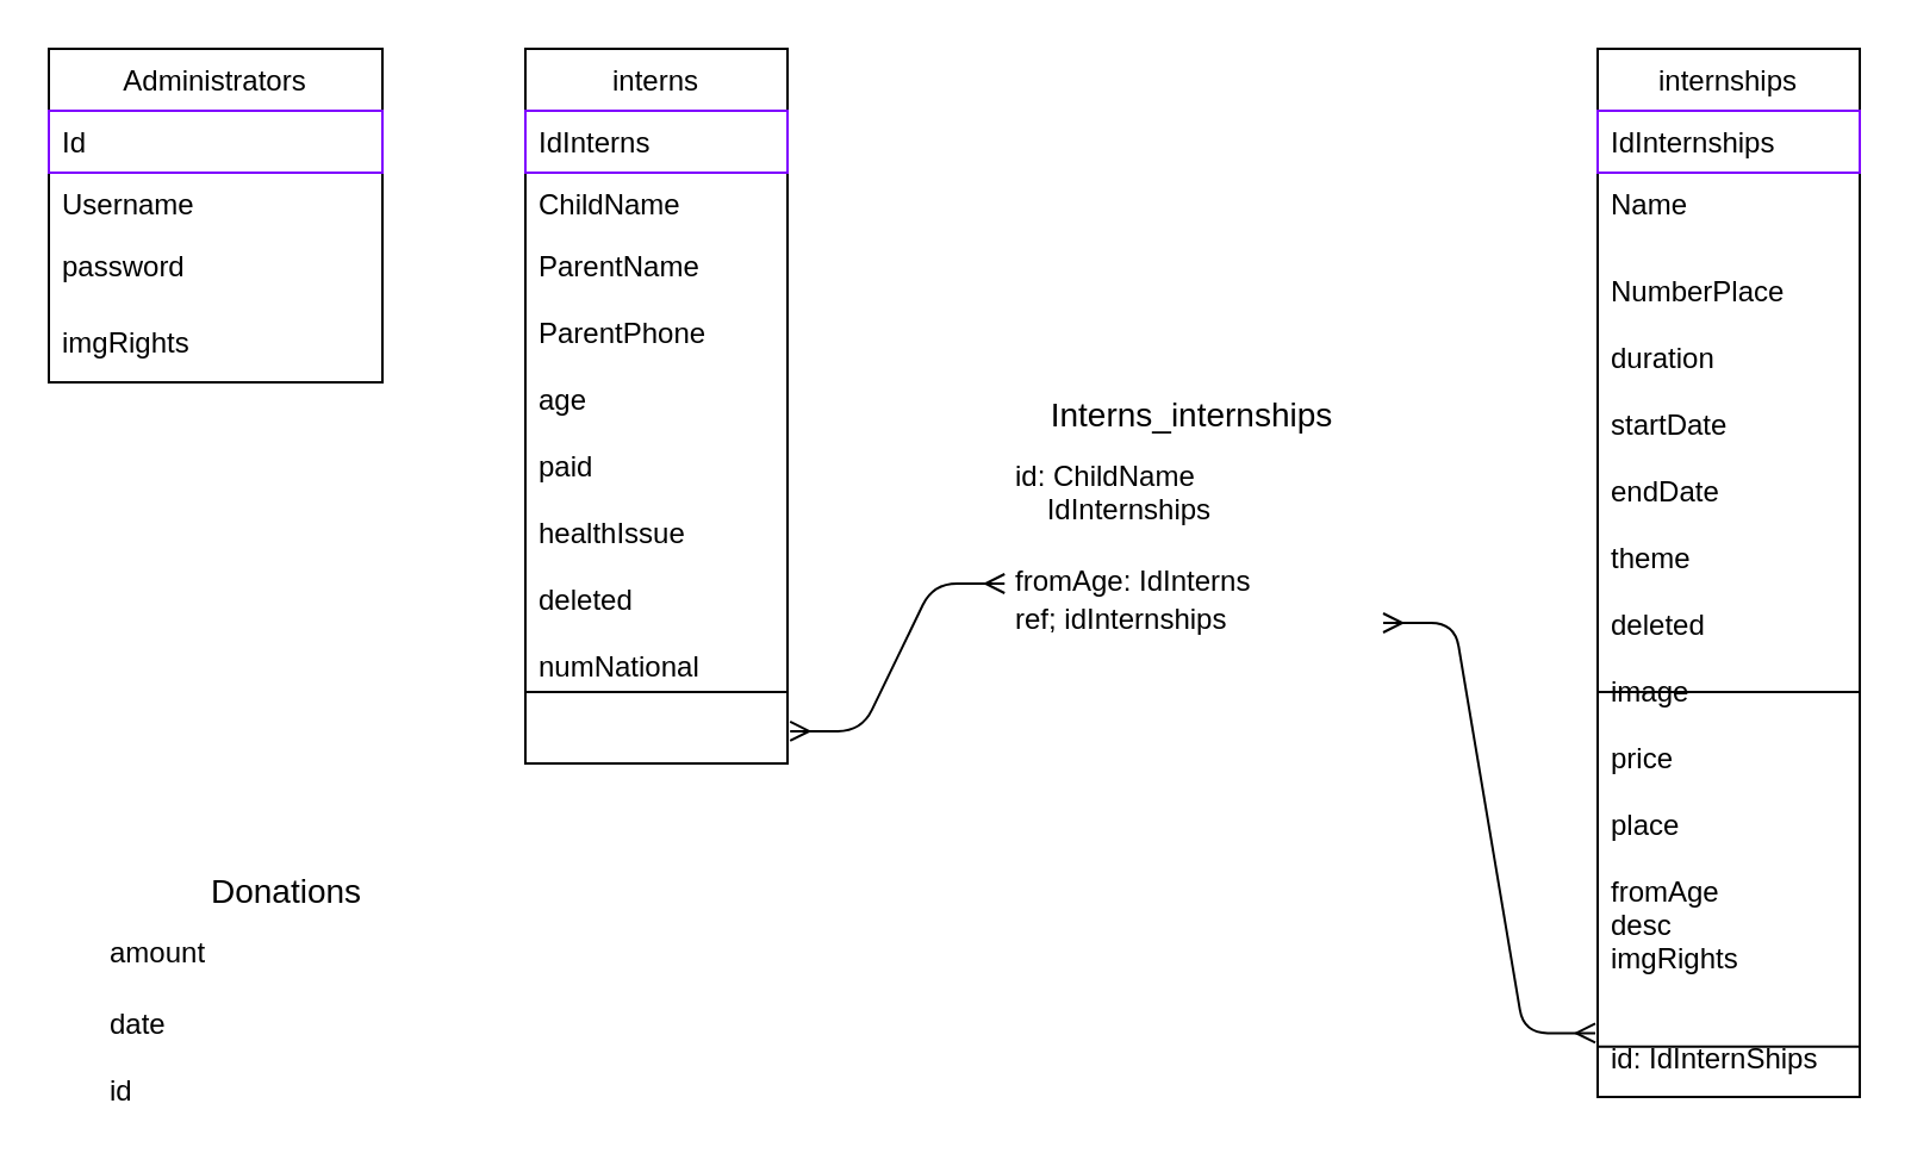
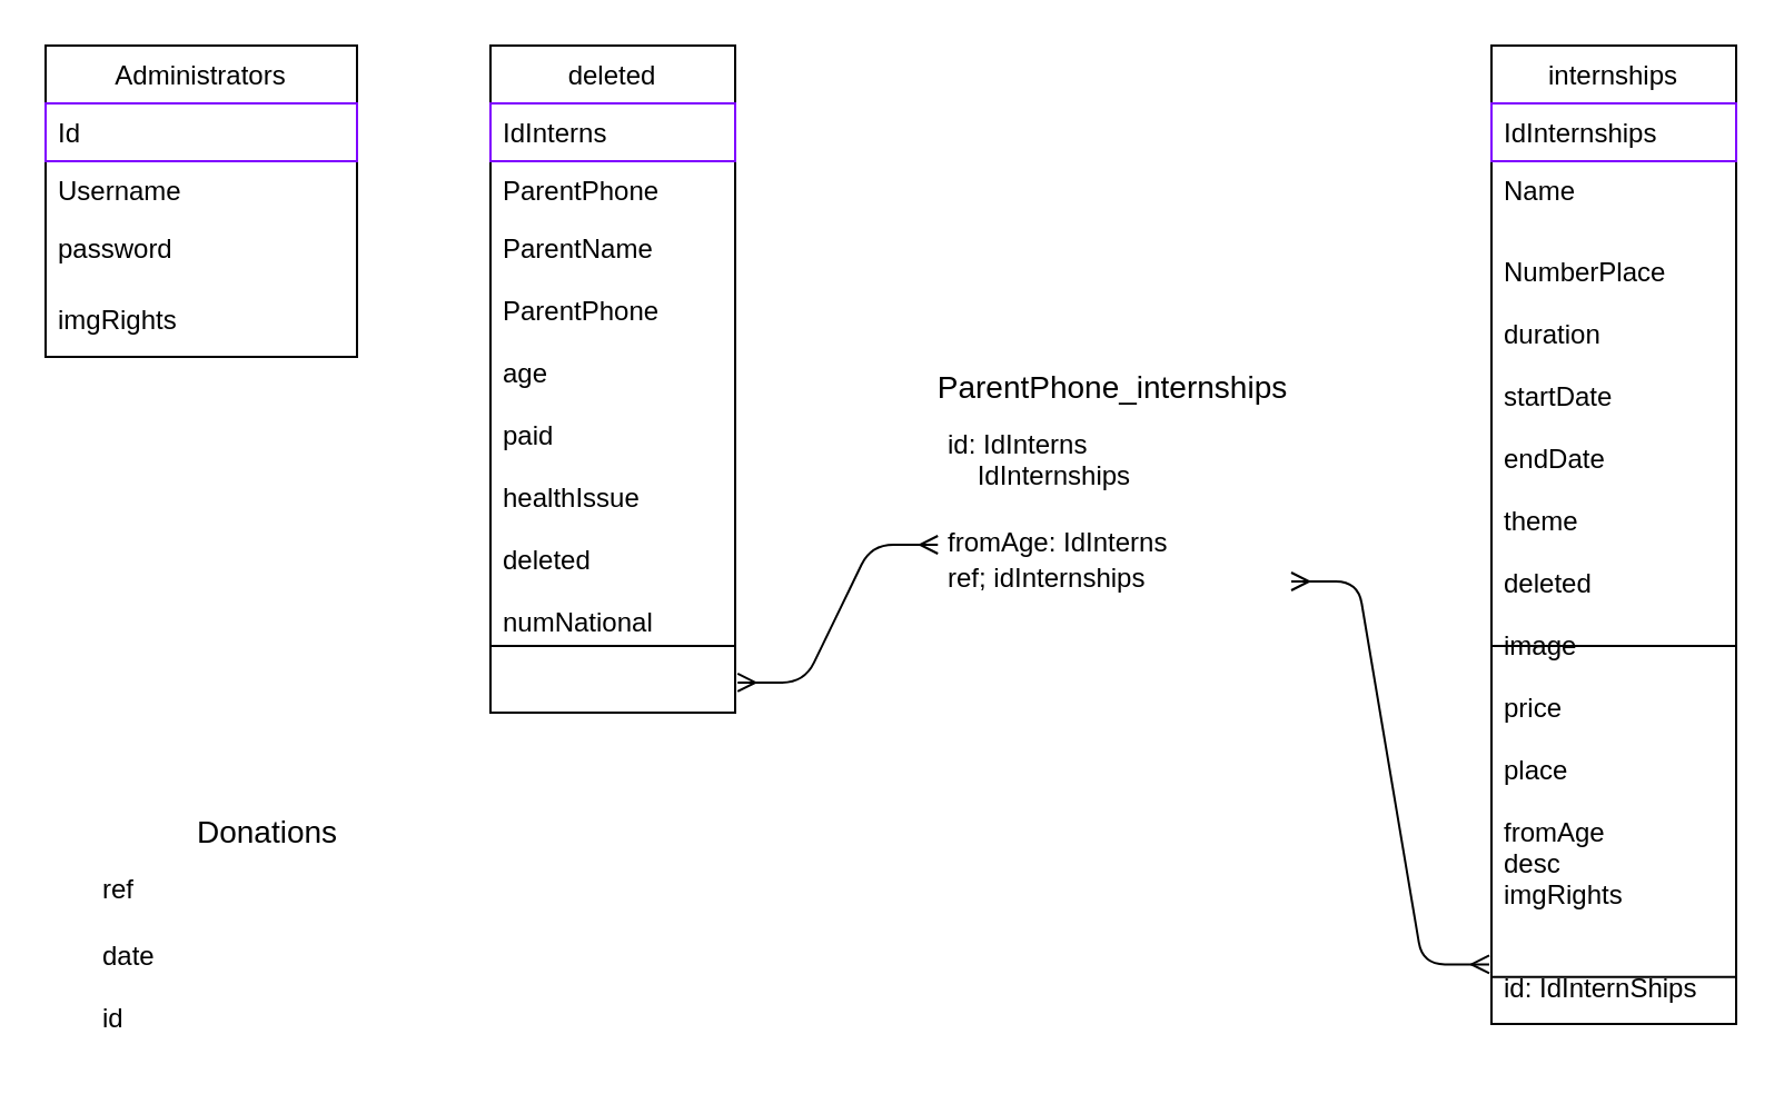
- <mxCell id="7" value="interns" style="swimlane;fontStyle=0;childLayout=stackLayout;horizontal=1;startSize=26;fillColor=none;horizontalStack=0;resizeParent=1;resizeParentMax=0;resizeLast=0;collapsible=1;marginBottom=0;" parent="1" vertex="1"><mxGeometry x="220" y="20" width="110" height="300" as="geometry" /></mxCell>
+ <mxCell id="7" value="deleted" style="swimlane;fontStyle=0;childLayout=stackLayout;horizontal=1;startSize=26;fillColor=none;horizontalStack=0;resizeParent=1;resizeParentMax=0;resizeLast=0;collapsible=1;marginBottom=0;" parent="1" vertex="1"><mxGeometry x="220" y="20" width="110" height="300" as="geometry" /></mxCell>
- <mxCell id="9" value="ChildName" style="text;strokeColor=none;fillColor=none;align=left;verticalAlign=top;spacingLeft=4;spacingRight=4;overflow=hidden;rotatable=0;points=[[0,0.5],[1,0.5]];portConstraint=eastwest;" parent="7" vertex="1"><mxGeometry y="52" width="110" height="26" as="geometry" /></mxCell>
+ <mxCell id="9" value="ParentPhone" style="text;strokeColor=none;fillColor=none;align=left;verticalAlign=top;spacingLeft=4;spacingRight=4;overflow=hidden;rotatable=0;points=[[0,0.5],[1,0.5]];portConstraint=eastwest;" parent="7" vertex="1"><mxGeometry y="52" width="110" height="26" as="geometry" /></mxCell>
- <mxCell id="22" value="Interns_internships" style="swimlane;fontStyle=0;childLayout=stackLayout;horizontal=1;startSize=26;horizontalStack=0;resizeParent=1;resizeParentMax=0;resizeLast=0;collapsible=1;marginBottom=0;align=center;fontSize=14;strokeColor=#FFFFFF;" parent="1" vertex="1"><mxGeometry x="420" y="160" width="160" height="116" as="geometry" /></mxCell>
+ <mxCell id="22" value="ParentPhone_internships" style="swimlane;fontStyle=0;childLayout=stackLayout;horizontal=1;startSize=26;horizontalStack=0;resizeParent=1;resizeParentMax=0;resizeLast=0;collapsible=1;marginBottom=0;align=center;fontSize=14;strokeColor=#FFFFFF;" parent="1" vertex="1"><mxGeometry x="420" y="160" width="160" height="116" as="geometry" /></mxCell>
- <mxCell id="23" value="id: ChildName&#10;    IdInternships" style="text;strokeColor=none;fillColor=none;spacingLeft=4;spacingRight=4;overflow=hidden;rotatable=0;points=[[0,0.5],[1,0.5]];portConstraint=eastwest;fontSize=12;" parent="22" vertex="1"><mxGeometry y="26" width="160" height="30" as="geometry" /></mxCell>
+ <mxCell id="23" value="id: IdInterns&#10;    IdInternships" style="text;strokeColor=none;fillColor=none;spacingLeft=4;spacingRight=4;overflow=hidden;rotatable=0;points=[[0,0.5],[1,0.5]];portConstraint=eastwest;fontSize=12;" parent="22" vertex="1"><mxGeometry y="26" width="160" height="30" as="geometry" /></mxCell>
- <mxCell id="20" value="amount" style="text;strokeColor=none;fillColor=none;spacingLeft=4;spacingRight=4;overflow=hidden;rotatable=0;points=[[0,0.5],[1,0.5]];portConstraint=eastwest;fontSize=12;" parent="19" vertex="1"><mxGeometry y="26" width="160" height="30" as="geometry" /></mxCell>
+ <mxCell id="20" value="ref" style="text;strokeColor=none;fillColor=none;spacingLeft=4;spacingRight=4;overflow=hidden;rotatable=0;points=[[0,0.5],[1,0.5]];portConstraint=eastwest;fontSize=12;" parent="19" vertex="1"><mxGeometry y="26" width="160" height="30" as="geometry" /></mxCell>
